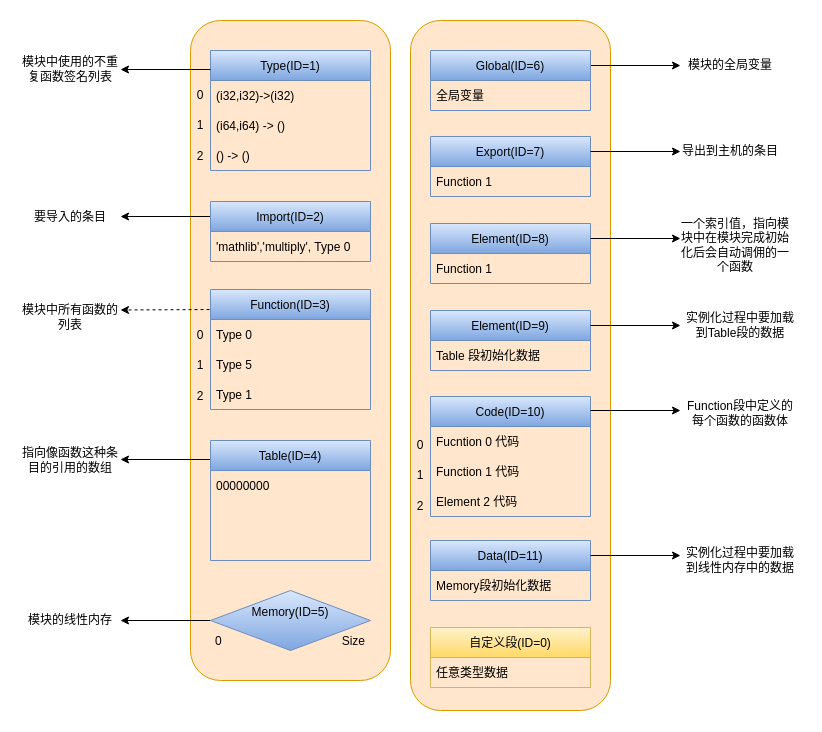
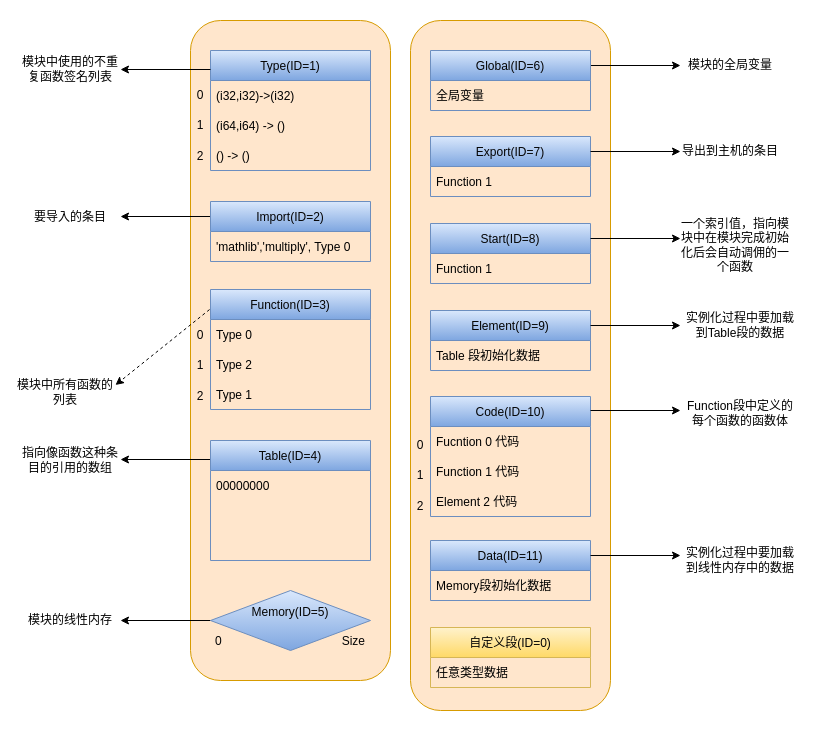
- <mxCell id="27" value="Element(ID=8)" style="swimlane;fontStyle=0;childLayout=stackLayout;horizontal=1;startSize=30;horizontalStack=0;resizeParent=1;resizeParentMax=0;resizeLast=0;collapsible=1;marginBottom=0;fillColor=#dae8fc;strokeColor=#6c8ebf;gradientColor=#7ea6e0;fontColor=#050505;" vertex="1" parent="1"><mxGeometry x="430" y="223" width="160" height="60" as="geometry" /></mxCell>
+ <mxCell id="27" value="Start(ID=8)" style="swimlane;fontStyle=0;childLayout=stackLayout;horizontal=1;startSize=30;horizontalStack=0;resizeParent=1;resizeParentMax=0;resizeLast=0;collapsible=1;marginBottom=0;fillColor=#dae8fc;strokeColor=#6c8ebf;gradientColor=#7ea6e0;fontColor=#050505;" vertex="1" parent="1"><mxGeometry x="430" y="223" width="160" height="60" as="geometry" /></mxCell>
- <mxCell id="42" value="模块中所有函数的列表" style="text;html=1;strokeColor=none;fillColor=none;align=center;verticalAlign=middle;whiteSpace=wrap;rounded=0;fontColor=#000000;" vertex="1" parent="1"><mxGeometry x="20" y="302" width="100" height="30" as="geometry" /></mxCell>
+ <mxCell id="42" value="模块中所有函数的列表" style="text;html=1;strokeColor=none;fillColor=none;align=center;verticalAlign=middle;whiteSpace=wrap;rounded=0;fontColor=#000000;" vertex="1" parent="1"><mxGeometry x="15" y="377" width="100" height="30" as="geometry" /></mxCell>
- <mxCell id="13" value="Type 5" style="text;strokeColor=none;fillColor=none;align=left;verticalAlign=middle;spacingLeft=4;spacingRight=4;overflow=hidden;points=[[0,0.5],[1,0.5]];portConstraint=eastwest;rotatable=0;fontColor=#000000;" vertex="1" parent="11"><mxGeometry y="60" width="160" height="30" as="geometry" /></mxCell>
+ <mxCell id="13" value="Type 2" style="text;strokeColor=none;fillColor=none;align=left;verticalAlign=middle;spacingLeft=4;spacingRight=4;overflow=hidden;points=[[0,0.5],[1,0.5]];portConstraint=eastwest;rotatable=0;fontColor=#000000;" vertex="1" parent="11"><mxGeometry y="60" width="160" height="30" as="geometry" /></mxCell>
